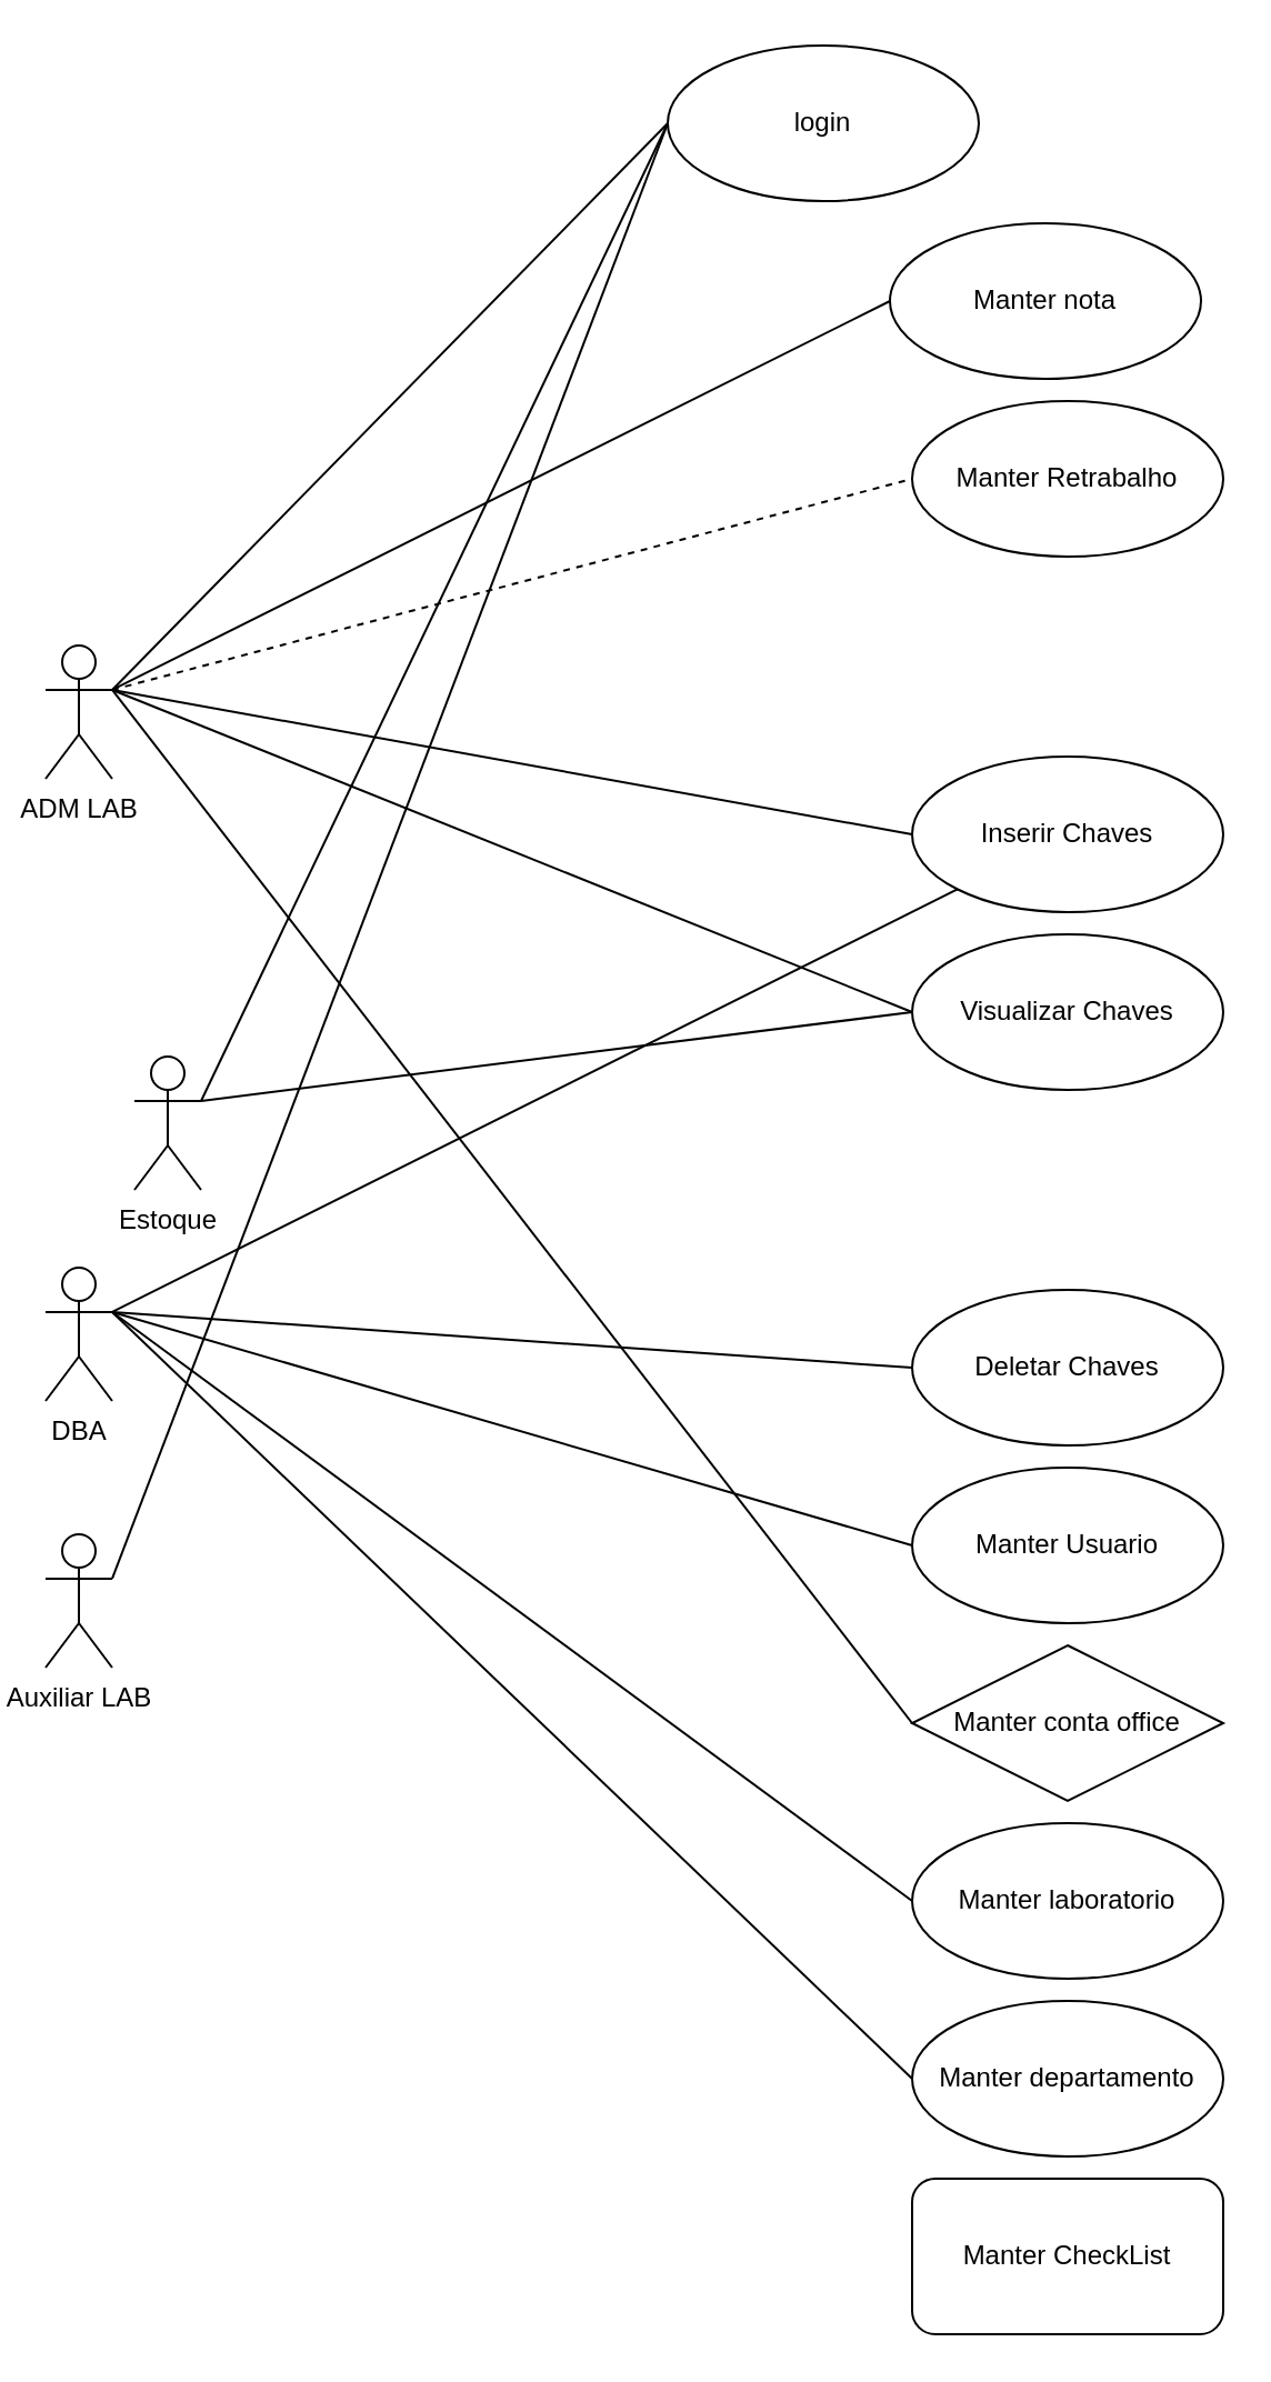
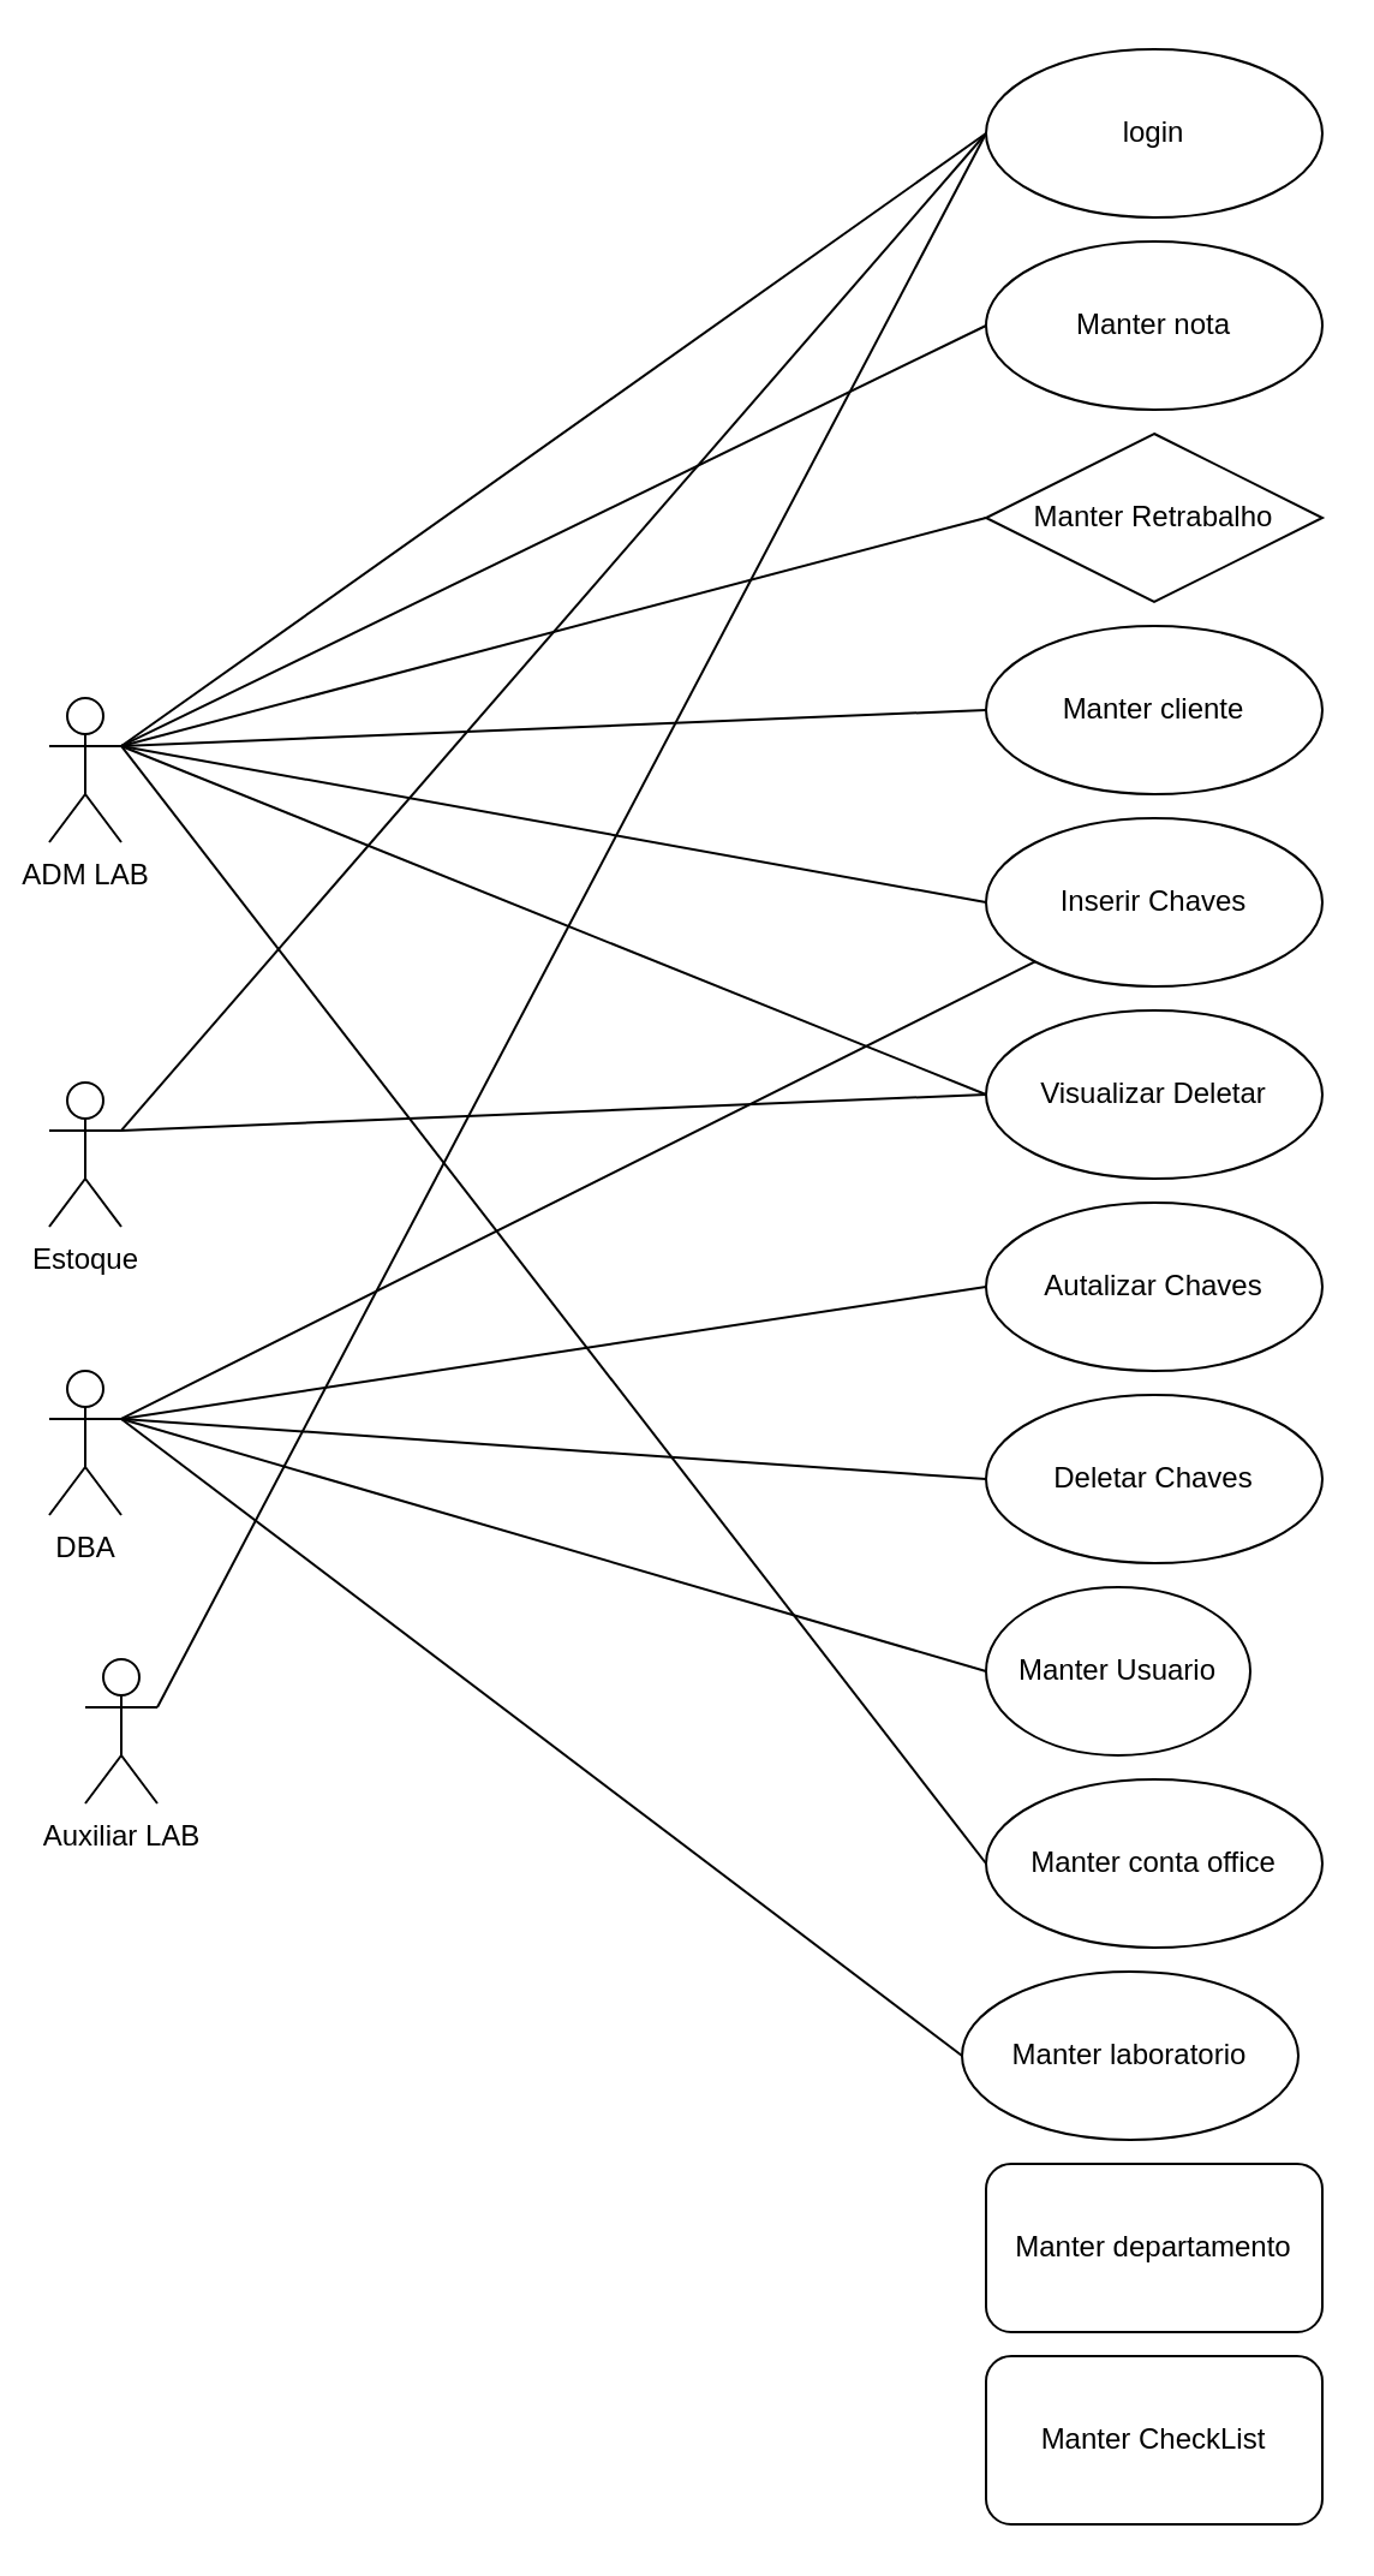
- <mxCell id="2" value="login" style="ellipse;whiteSpace=wrap;html=1;" parent="1" vertex="1"><mxGeometry x="300" y="20" width="140" height="70" as="geometry" /></mxCell>
+ <mxCell id="2" value="login" style="ellipse;whiteSpace=wrap;html=1;" parent="1" vertex="1"><mxGeometry x="410" y="20" width="140" height="70" as="geometry" /></mxCell>
- <mxCell id="26" value="Manter nota" style="ellipse;whiteSpace=wrap;html=1;" parent="1" vertex="1"><mxGeometry x="400" y="100" width="140" height="70" as="geometry" /></mxCell>
+ <mxCell id="26" value="Manter nota" style="ellipse;whiteSpace=wrap;html=1;" parent="1" vertex="1"><mxGeometry x="410" y="100" width="140" height="70" as="geometry" /></mxCell>
- <mxCell id="33" value="Manter Retrabalho" style="ellipse;whiteSpace=wrap;html=1;" vertex="1" parent="1"><mxGeometry x="410" y="180" width="140" height="70" as="geometry" /></mxCell>
+ <mxCell id="33" value="Manter Retrabalho" style="rhombus;whiteSpace=wrap;html=1;" vertex="1" parent="1"><mxGeometry x="410" y="180" width="140" height="70" as="geometry" /></mxCell>
- <mxCell id="34" value="" style="endArrow=none;html=1;rounded=0;exitX=1;exitY=0.333;exitDx=0;exitDy=0;exitPerimeter=0;entryX=0;entryY=0.5;entryDx=0;entryDy=0;dashed=1;" edge="1" parent="1" source="3" target="33"><mxGeometry width="50" height="50" relative="1" as="geometry"><mxPoint x="330" y="420" as="sourcePoint" /><mxPoint x="380" y="370" as="targetPoint" /></mxGeometry></mxCell>
+ <mxCell id="34" value="" style="endArrow=none;html=1;rounded=0;exitX=1;exitY=0.333;exitDx=0;exitDy=0;exitPerimeter=0;entryX=0;entryY=0.5;entryDx=0;entryDy=0;" edge="1" parent="1" source="3" target="33"><mxGeometry width="50" height="50" relative="1" as="geometry"><mxPoint x="330" y="420" as="sourcePoint" /><mxPoint x="380" y="370" as="targetPoint" /></mxGeometry></mxCell>
+ <mxCell id="28" value="Manter cliente" style="ellipse;whiteSpace=wrap;html=1;" parent="1" vertex="1"><mxGeometry x="410" y="260" width="140" height="70" as="geometry" /></mxCell>
+ <mxCell id="29" value="" style="endArrow=none;html=1;rounded=0;exitX=1;exitY=0.333;exitDx=0;exitDy=0;exitPerimeter=0;entryX=0;entryY=0.5;entryDx=0;entryDy=0;" parent="1" source="3" target="28" edge="1"><mxGeometry width="50" height="50" relative="1" as="geometry"><mxPoint x="170" y="360" as="sourcePoint" /><mxPoint x="220" y="310" as="targetPoint" /></mxGeometry></mxCell>
- <mxCell id="9" value="Visualizar Chaves" style="ellipse;whiteSpace=wrap;html=1;" parent="1" vertex="1"><mxGeometry x="410" y="420" width="140" height="70" as="geometry" /></mxCell>
+ <mxCell id="9" value="Visualizar Deletar" style="ellipse;whiteSpace=wrap;html=1;" parent="1" vertex="1"><mxGeometry x="410" y="420" width="140" height="70" as="geometry" /></mxCell>
- <mxCell id="4" value="Estoque" style="shape=umlActor;verticalLabelPosition=bottom;verticalAlign=top;html=1;outlineConnect=0;" parent="1" vertex="1"><mxGeometry x="60" y="475" width="30" height="60" as="geometry" /></mxCell>
+ <mxCell id="4" value="Estoque" style="shape=umlActor;verticalLabelPosition=bottom;verticalAlign=top;html=1;outlineConnect=0;" parent="1" vertex="1"><mxGeometry x="20" y="450" width="30" height="60" as="geometry" /></mxCell>
+ <mxCell id="12" value="Autalizar Chaves" style="ellipse;whiteSpace=wrap;html=1;" parent="1" vertex="1"><mxGeometry x="410" y="500" width="140" height="70" as="geometry" /></mxCell>
+ <mxCell id="13" value="" style="endArrow=none;html=1;rounded=0;exitX=1;exitY=0.333;exitDx=0;exitDy=0;exitPerimeter=0;entryX=0;entryY=0.5;entryDx=0;entryDy=0;" parent="1" source="16" target="12" edge="1"><mxGeometry width="50" height="50" relative="1" as="geometry"><mxPoint x="350" y="300" as="sourcePoint" /><mxPoint x="400" y="250" as="targetPoint" /></mxGeometry></mxCell>
- <mxCell id="17" value="Manter Usuario" style="ellipse;whiteSpace=wrap;html=1;" parent="1" vertex="1"><mxGeometry x="410" y="660" width="140" height="70" as="geometry" /></mxCell>
+ <mxCell id="17" value="Manter Usuario" style="ellipse;whiteSpace=wrap;html=1;" parent="1" vertex="1"><mxGeometry x="410" y="660" width="110" height="70" as="geometry" /></mxCell>
- <mxCell id="31" value="Auxiliar LAB" style="shape=umlActor;verticalLabelPosition=bottom;verticalAlign=top;html=1;outlineConnect=0;" vertex="1" parent="1"><mxGeometry x="20" y="690" width="30" height="60" as="geometry" /></mxCell>
+ <mxCell id="31" value="Auxiliar LAB" style="shape=umlActor;verticalLabelPosition=bottom;verticalAlign=top;html=1;outlineConnect=0;" vertex="1" parent="1"><mxGeometry x="35" y="690" width="30" height="60" as="geometry" /></mxCell>
- <mxCell id="20" value="Manter conta office" style="rhombus;whiteSpace=wrap;html=1;" parent="1" vertex="1"><mxGeometry x="410" y="740" width="140" height="70" as="geometry" /></mxCell>
+ <mxCell id="20" value="Manter conta office" style="ellipse;whiteSpace=wrap;html=1;" parent="1" vertex="1"><mxGeometry x="410" y="740" width="140" height="70" as="geometry" /></mxCell>
- <mxCell id="25" value="" style="endArrow=none;html=1;rounded=0;entryX=1;entryY=0.333;entryDx=0;entryDy=0;entryPerimeter=0;exitX=0;exitY=0.5;exitDx=0;exitDy=0;" parent="1" source="24" target="16" edge="1"><mxGeometry width="50" height="50" relative="1" as="geometry"><mxPoint x="310" y="740" as="sourcePoint" /><mxPoint x="360" y="690" as="targetPoint" /></mxGeometry></mxCell>
- <mxCell id="21" value="Manter laboratorio" style="ellipse;whiteSpace=wrap;html=1;" parent="1" vertex="1"><mxGeometry x="410" y="820" width="140" height="70" as="geometry" /></mxCell>
+ <mxCell id="21" value="Manter laboratorio" style="ellipse;whiteSpace=wrap;html=1;" parent="1" vertex="1"><mxGeometry x="400" y="820" width="140" height="70" as="geometry" /></mxCell>
- <mxCell id="24" value="Manter departamento" style="ellipse;whiteSpace=wrap;html=1;" parent="1" vertex="1"><mxGeometry x="410" y="900" width="140" height="70" as="geometry" /></mxCell>
+ <mxCell id="24" value="Manter departamento" style="whiteSpace=wrap;html=1;rounded=1;" parent="1" vertex="1"><mxGeometry x="410" y="900" width="140" height="70" as="geometry" /></mxCell>
